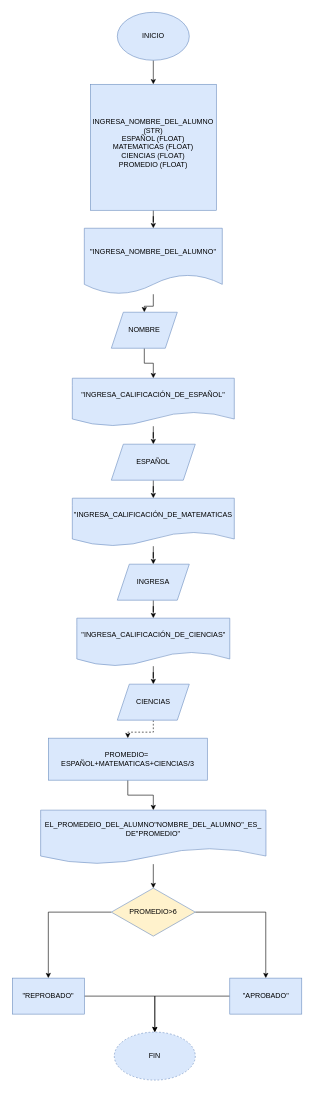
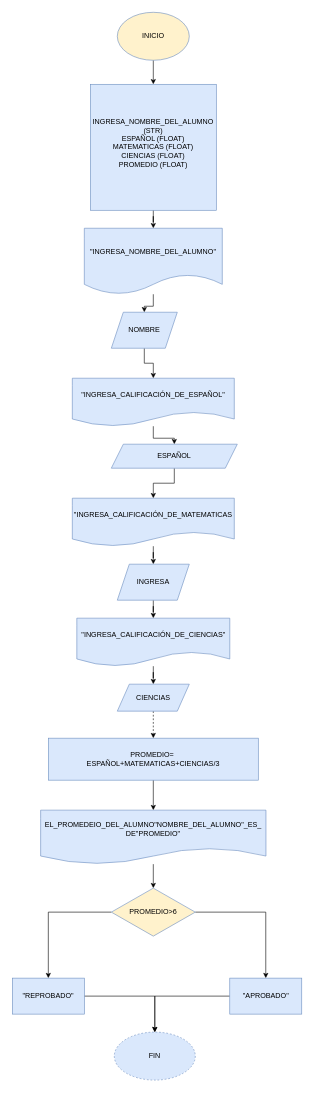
- <mxCell id="3" value="INICIO" style="ellipse;whiteSpace=wrap;html=1;fillColor=#dae8fc;strokeColor=#6c8ebf;" vertex="1" parent="1"><mxGeometry x="195" y="20" width="120" height="80" as="geometry" /></mxCell>
+ <mxCell id="3" value="INICIO" style="ellipse;whiteSpace=wrap;html=1;fillColor=#fff2cc;strokeColor=#6c8ebf;" vertex="1" parent="1"><mxGeometry x="195" y="20" width="120" height="80" as="geometry" /></mxCell>
- <mxCell id="13" value="ESPAÑOL" style="shape=parallelogram;perimeter=parallelogramPerimeter;whiteSpace=wrap;html=1;fixedSize=1;fillColor=#dae8fc;strokeColor=#6c8ebf;" vertex="1" parent="1"><mxGeometry x="185" y="740" width="140" height="60" as="geometry" /></mxCell>
+ <mxCell id="13" value="ESPAÑOL" style="shape=parallelogram;perimeter=parallelogramPerimeter;whiteSpace=wrap;html=1;fixedSize=1;fillColor=#dae8fc;strokeColor=#6c8ebf;" vertex="1" parent="1"><mxGeometry x="185" y="740" width="210" height="40" as="geometry" /></mxCell>
- <mxCell id="21" value="CIENCIAS" style="shape=parallelogram;perimeter=parallelogramPerimeter;whiteSpace=wrap;html=1;fixedSize=1;fillColor=#dae8fc;strokeColor=#6c8ebf;" vertex="1" parent="1"><mxGeometry x="195" y="1140" width="120" height="60" as="geometry" /></mxCell>
+ <mxCell id="21" value="CIENCIAS" style="shape=parallelogram;perimeter=parallelogramPerimeter;whiteSpace=wrap;html=1;fixedSize=1;fillColor=#dae8fc;strokeColor=#6c8ebf;" vertex="1" parent="1"><mxGeometry x="195" y="1140" width="120" height="45" as="geometry" /></mxCell>
- <mxCell id="23" value="PROMEDIO=&amp;nbsp;&lt;br&gt;ESPAÑOL+MATEMATICAS+CIENCIAS/3" style="whiteSpace=wrap;html=1;fillColor=#dae8fc;strokeColor=#6c8ebf;" vertex="1" parent="1"><mxGeometry x="80" y="1230" width="265" height="70" as="geometry" /></mxCell>
+ <mxCell id="23" value="PROMEDIO=&amp;nbsp;&lt;br&gt;ESPAÑOL+MATEMATICAS+CIENCIAS/3" style="whiteSpace=wrap;html=1;fillColor=#dae8fc;strokeColor=#6c8ebf;" vertex="1" parent="1"><mxGeometry x="80" y="1230" width="350" height="70" as="geometry" /></mxCell>
